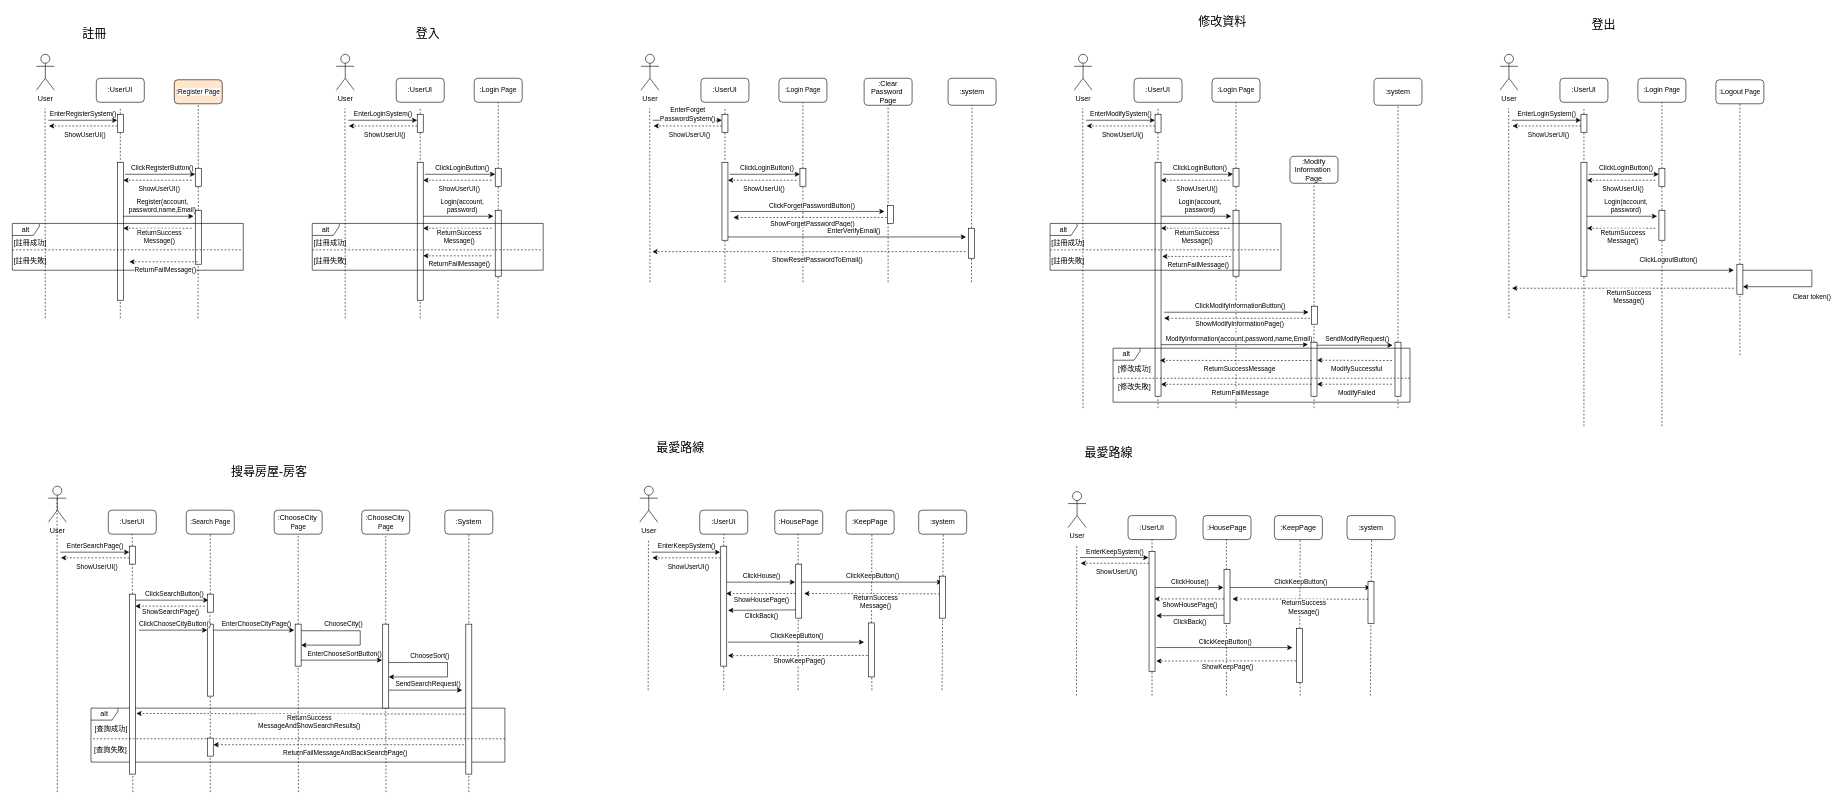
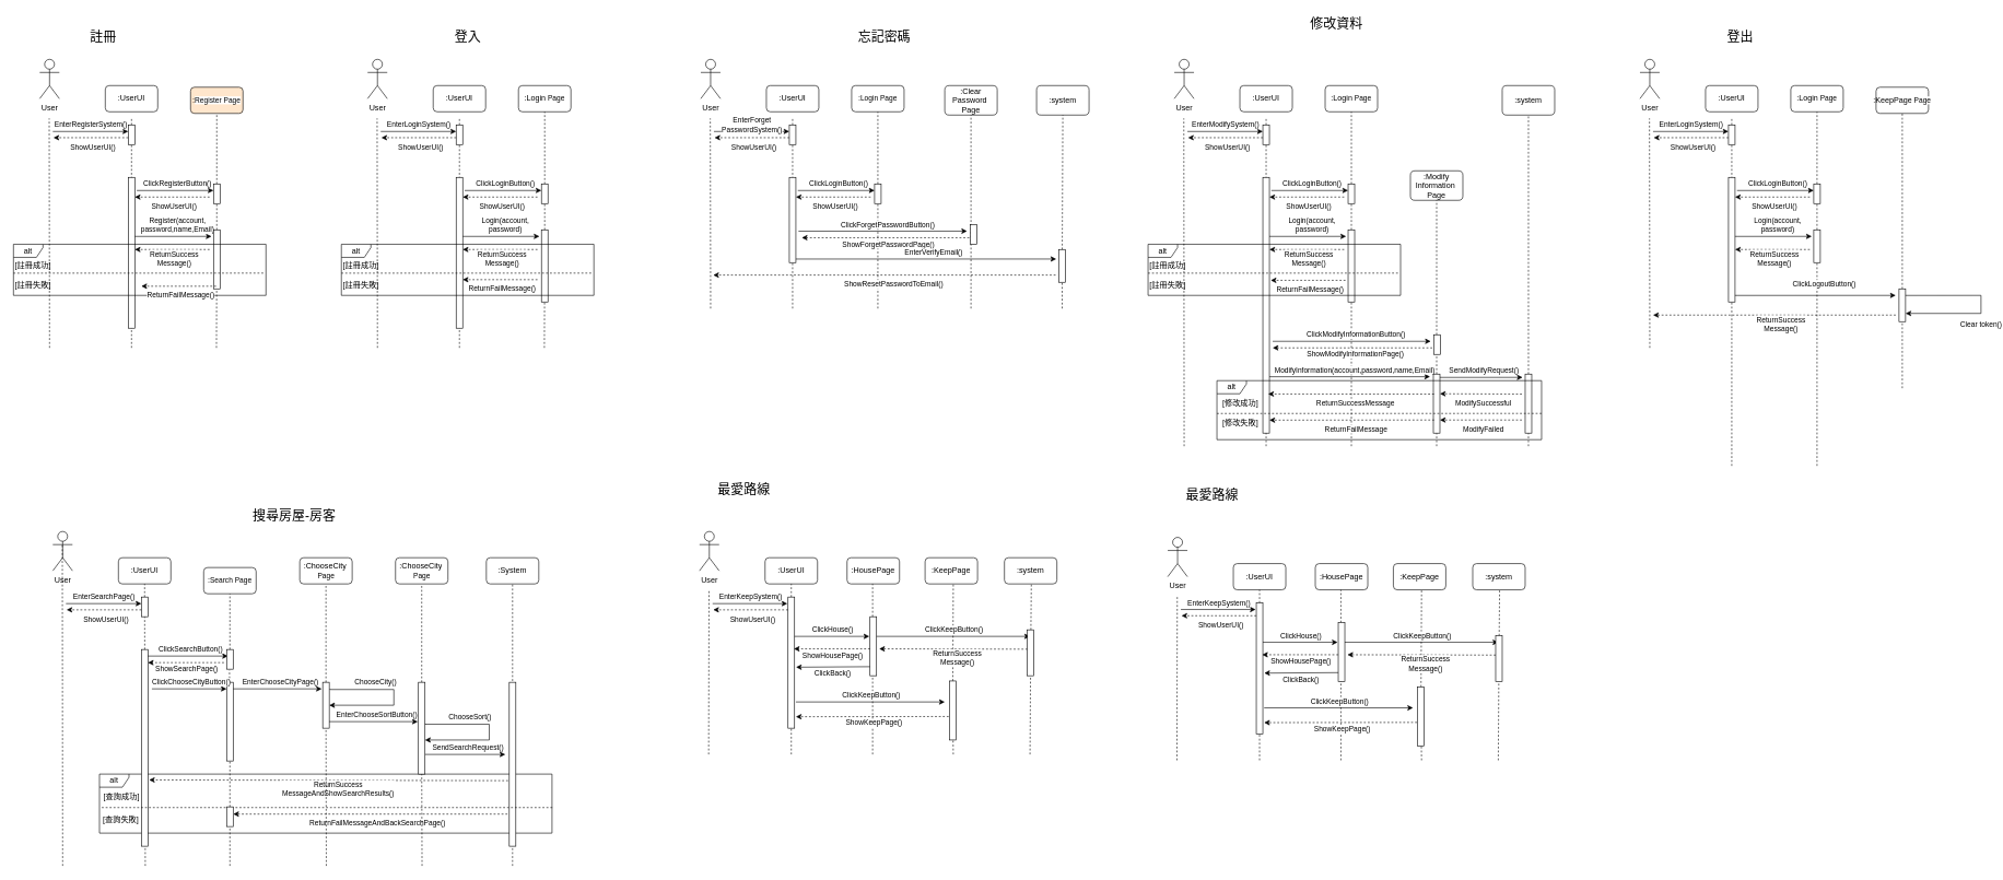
- <mxCell id="187" value="&lt;font style=&quot;font-size: 20px;&quot;&gt;登出&lt;/font&gt;" style="text;html=1;align=center;verticalAlign=middle;whiteSpace=wrap;rounded=0;" vertex="1" parent="1"><mxGeometry x="2642.5" y="25" width="60" height="30" as="geometry" /></mxCell>
+ <mxCell id="187" value="&lt;font style=&quot;font-size: 20px;&quot;&gt;登出&lt;/font&gt;" style="text;html=1;align=center;verticalAlign=middle;whiteSpace=wrap;rounded=0;" vertex="1" parent="1"><mxGeometry x="2622.5" y="40" width="60" height="30" as="geometry" /></mxCell>
+ <mxCell id="143" value="&lt;font style=&quot;font-size: 20px;&quot;&gt;忘記密碼&lt;/font&gt;" style="text;html=1;align=center;verticalAlign=middle;whiteSpace=wrap;rounded=0;" parent="1" vertex="1"><mxGeometry x="1298" y="40" width="100" height="30" as="geometry" /></mxCell>
- <mxCell id="188" value=":Logout&lt;span style=&quot;font-size: 11px; text-wrap: nowrap; background-color: rgb(255, 255, 255);&quot;&gt;&amp;nbsp;Page&lt;/span&gt;" style="rounded=1;whiteSpace=wrap;html=1;" vertex="1" parent="1"><mxGeometry x="2860" y="132.5" width="80" height="40" as="geometry" /></mxCell>
+ <mxCell id="188" value=":KeepPage&lt;span style=&quot;font-size: 11px; text-wrap: nowrap; background-color: rgb(255, 255, 255);&quot;&gt;&amp;nbsp;Page&lt;/span&gt;" style="rounded=1;whiteSpace=wrap;html=1;" vertex="1" parent="1"><mxGeometry x="2860" y="132.5" width="80" height="40" as="geometry" /></mxCell>
- <mxCell id="79" value=":&lt;span style=&quot;font-size: 11px; text-wrap: nowrap; background-color: rgb(255, 255, 255);&quot;&gt;Search&lt;/span&gt;&lt;span style=&quot;font-size: 11px; text-wrap: nowrap; background-color: rgb(255, 255, 255);&quot;&gt;&amp;nbsp;&lt;/span&gt;&lt;span style=&quot;background-color: rgb(255, 255, 255); font-size: 11px; text-wrap: nowrap;&quot;&gt;Page&lt;/span&gt;" style="rounded=1;whiteSpace=wrap;html=1;" parent="1" vertex="1"><mxGeometry x="310" y="850" width="80" height="40" as="geometry" /></mxCell>
+ <mxCell id="79" value=":&lt;span style=&quot;font-size: 11px; text-wrap: nowrap; background-color: rgb(255, 255, 255);&quot;&gt;Search&lt;/span&gt;&lt;span style=&quot;font-size: 11px; text-wrap: nowrap; background-color: rgb(255, 255, 255);&quot;&gt;&amp;nbsp;&lt;/span&gt;&lt;span style=&quot;background-color: rgb(255, 255, 255); font-size: 11px; text-wrap: nowrap;&quot;&gt;Page&lt;/span&gt;" style="rounded=1;whiteSpace=wrap;html=1;" parent="1" vertex="1"><mxGeometry x="310" y="865" width="80" height="40" as="geometry" /></mxCell>
